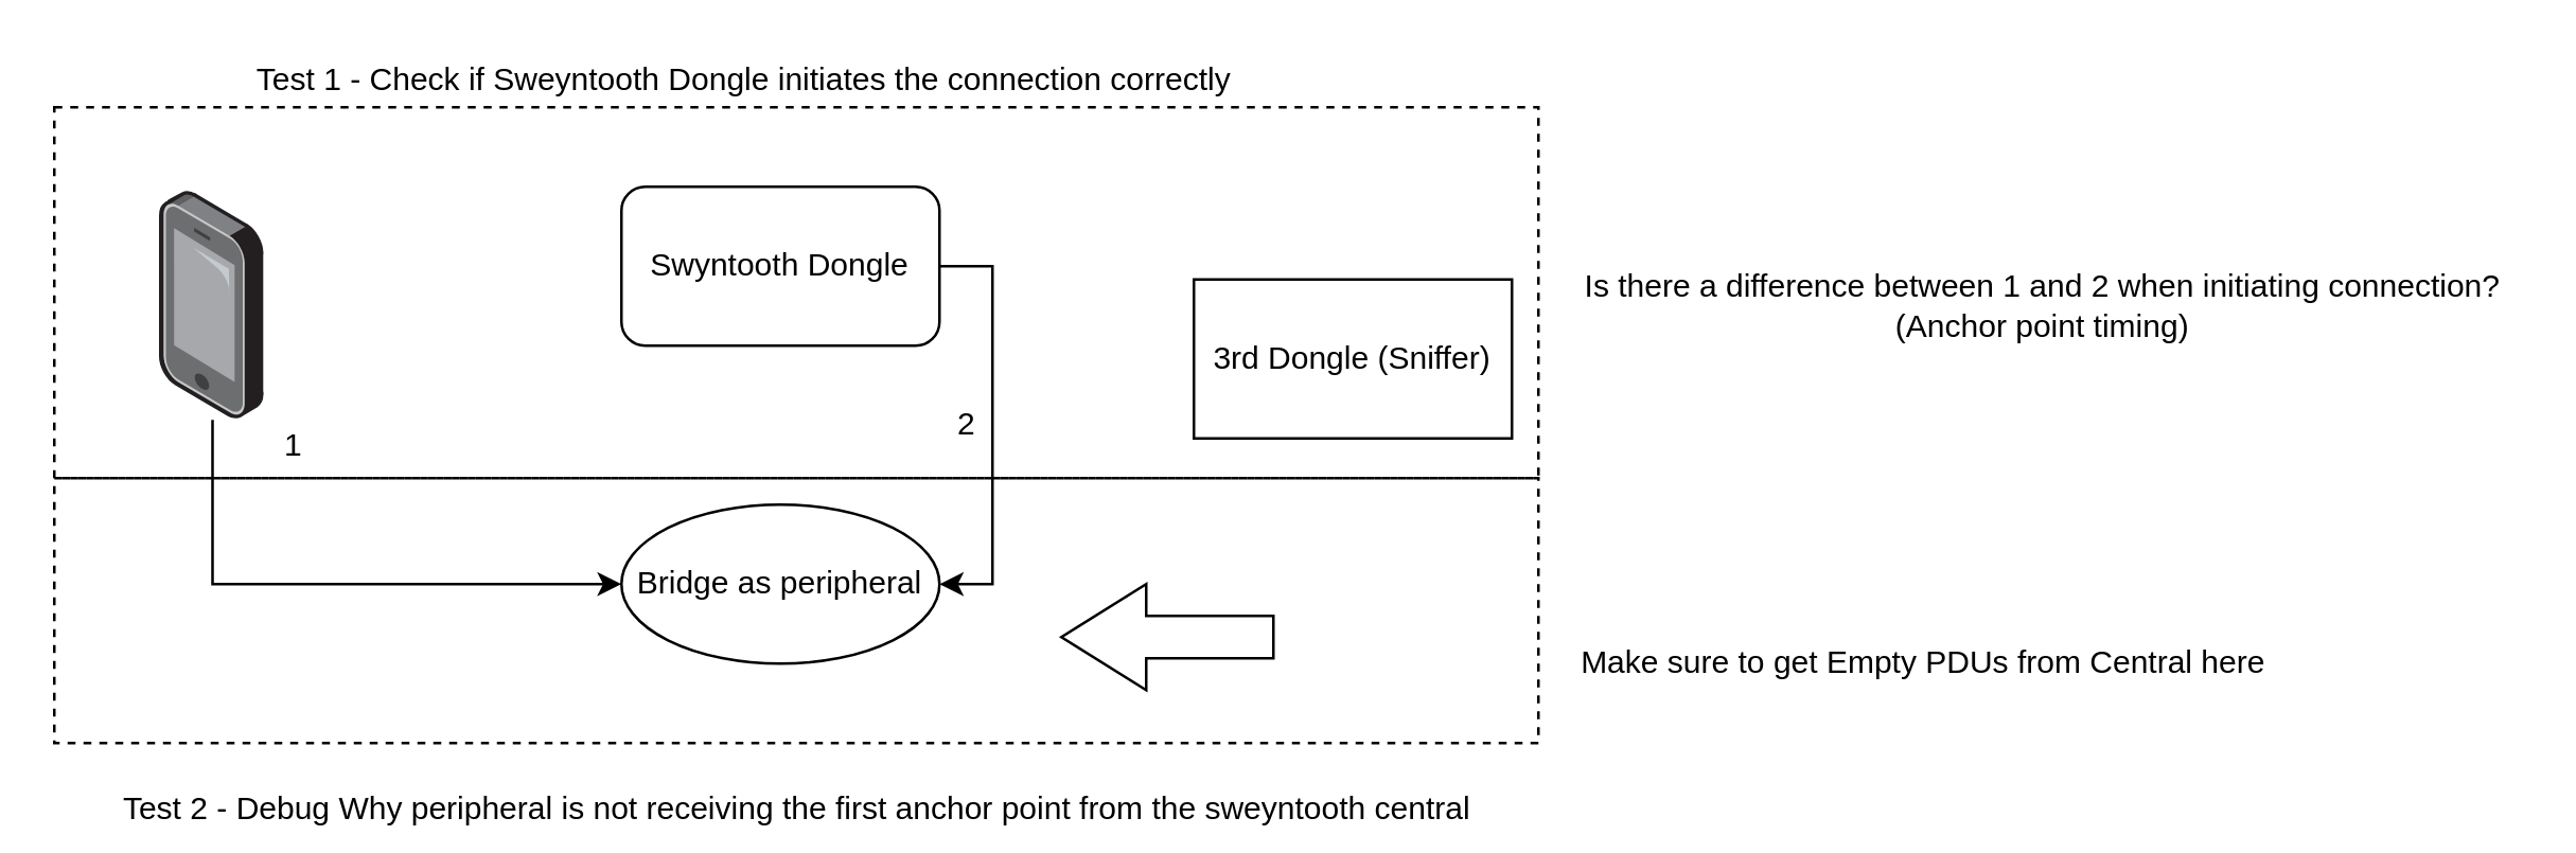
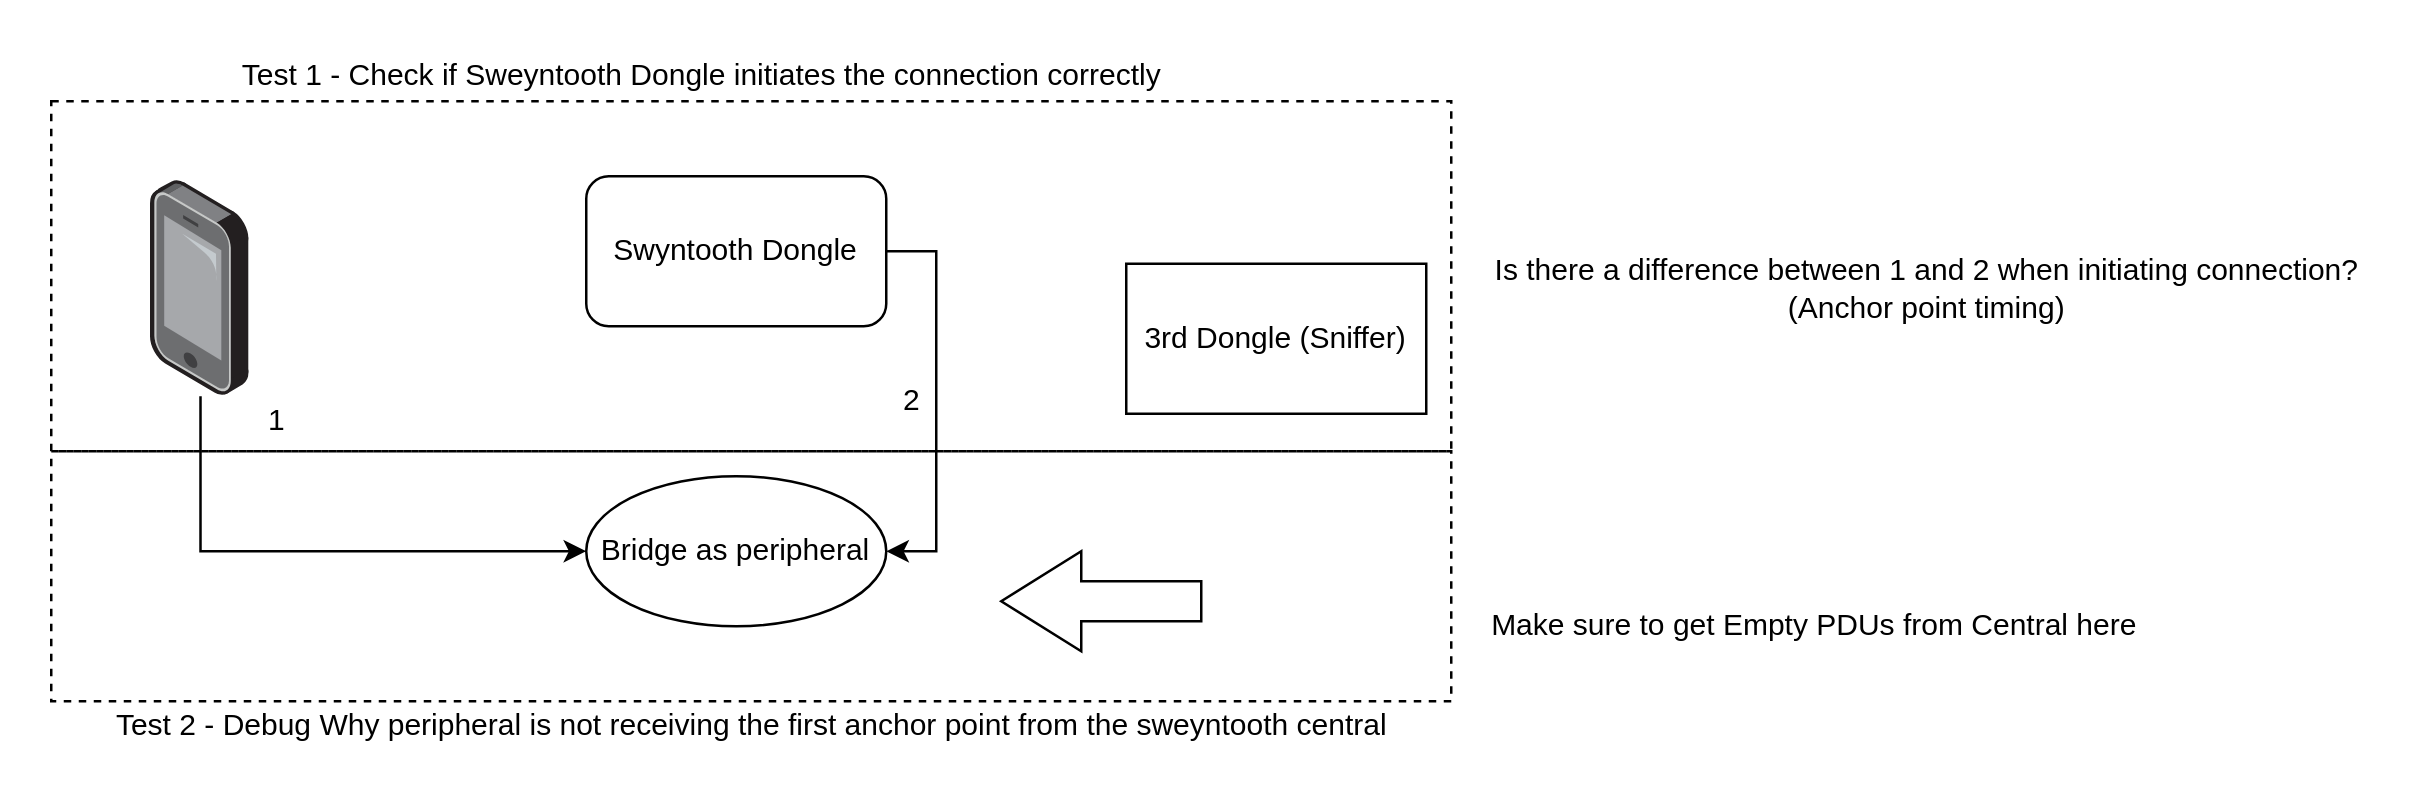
- <mxCell id="16" value="Test 2 - Debug Why peripheral is not receiving the first anchor point from the sweyntooth central" style="text;html=1;align=center;verticalAlign=middle;resizable=0;points=[];autosize=1;strokeColor=none;" vertex="1" parent="1"><mxGeometry x="40" y="295" width="520" height="20" as="geometry" /></mxCell>
+ <mxCell id="16" value="Test 2 - Debug Why peripheral is not receiving the first anchor point from the sweyntooth central" style="text;html=1;align=center;verticalAlign=middle;resizable=0;points=[];autosize=1;strokeColor=none;" vertex="1" parent="1"><mxGeometry x="40" y="280" width="520" height="20" as="geometry" /></mxCell>
